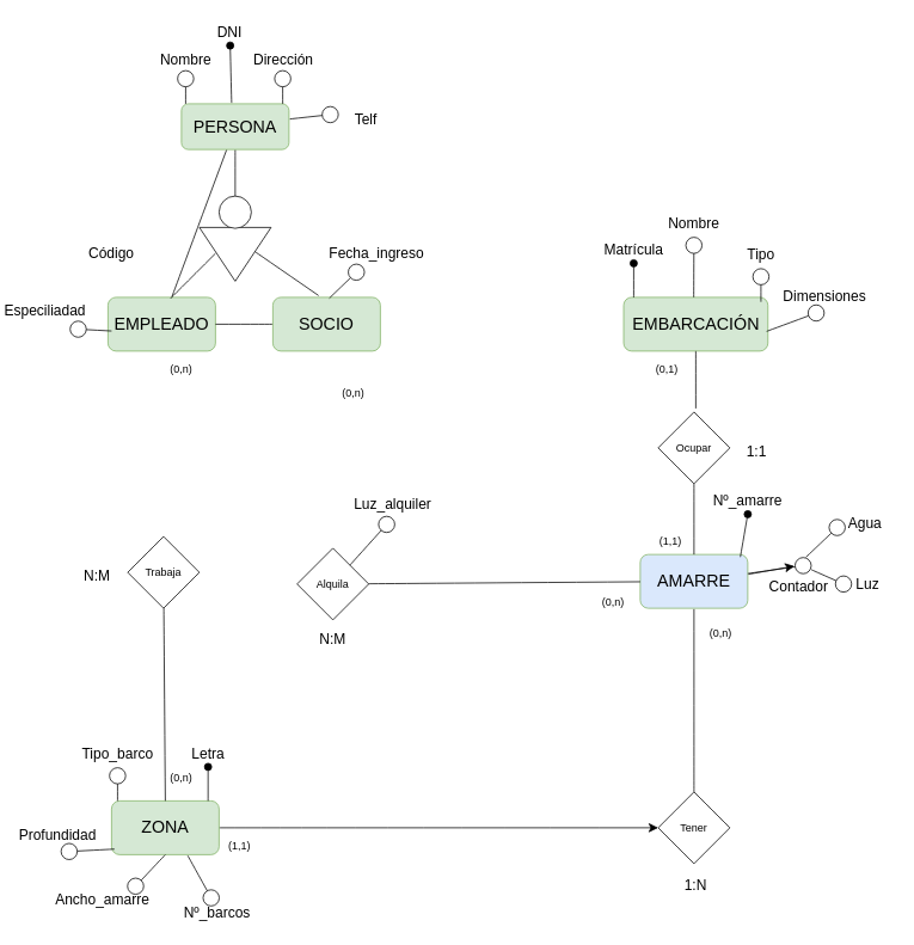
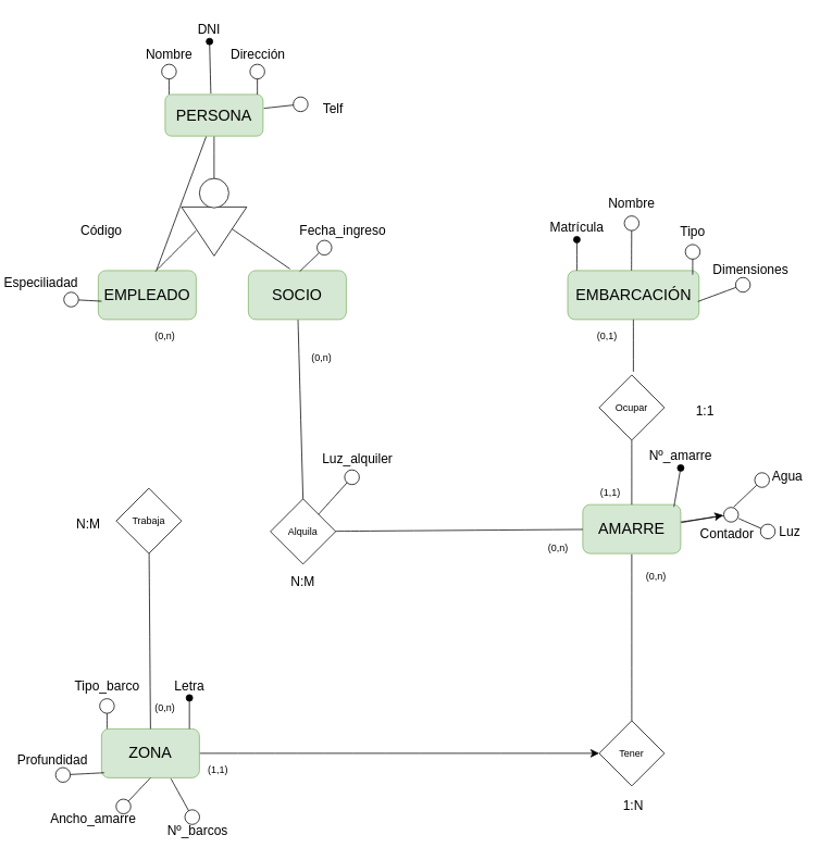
- <mxCell id="4" style="edgeStyle=none;curved=1;rounded=0;orthogonalLoop=1;jettySize=auto;html=1;fontSize=12;startSize=8;endSize=8;endArrow=none;endFill=0;" parent="1" source="5" target="3" edge="1"><mxGeometry relative="1" as="geometry" /></mxCell>
+ <mxCell id="4" style="edgeStyle=none;curved=1;rounded=0;orthogonalLoop=1;jettySize=auto;html=1;entryX=0.5;entryY=0;entryDx=0;entryDy=0;fontSize=12;startSize=8;endSize=8;endArrow=none;endFill=0;" parent="1" source="5" target="27" edge="1"><mxGeometry relative="1" as="geometry" /></mxCell>
- <mxCell id="25" value="1:1" style="text;html=1;align=center;verticalAlign=middle;whiteSpace=wrap;rounded=0;fontSize=16;" parent="1" vertex="1"><mxGeometry x="814" y="488" width="60" height="30" as="geometry" /></mxCell>
+ <mxCell id="25" value="1:1" style="text;html=1;align=center;verticalAlign=middle;whiteSpace=wrap;rounded=0;fontSize=16;" parent="1" vertex="1"><mxGeometry x="834" y="488" width="60" height="30" as="geometry" /></mxCell>
- <mxCell id="6" value="&lt;font style=&quot;font-size: 19px;&quot;&gt;AMARRE&lt;/font&gt;" style="rounded=1;whiteSpace=wrap;html=1;fillColor=#dae8fc;strokeColor=#82b366;" parent="1" vertex="1"><mxGeometry x="714" y="618" width="120" height="60" as="geometry" /></mxCell>
+ <mxCell id="6" value="&lt;font style=&quot;font-size: 19px;&quot;&gt;AMARRE&lt;/font&gt;" style="rounded=1;whiteSpace=wrap;html=1;fillColor=#d5e8d4;strokeColor=#82b366;" parent="1" vertex="1"><mxGeometry x="714" y="618" width="120" height="60" as="geometry" /></mxCell>
